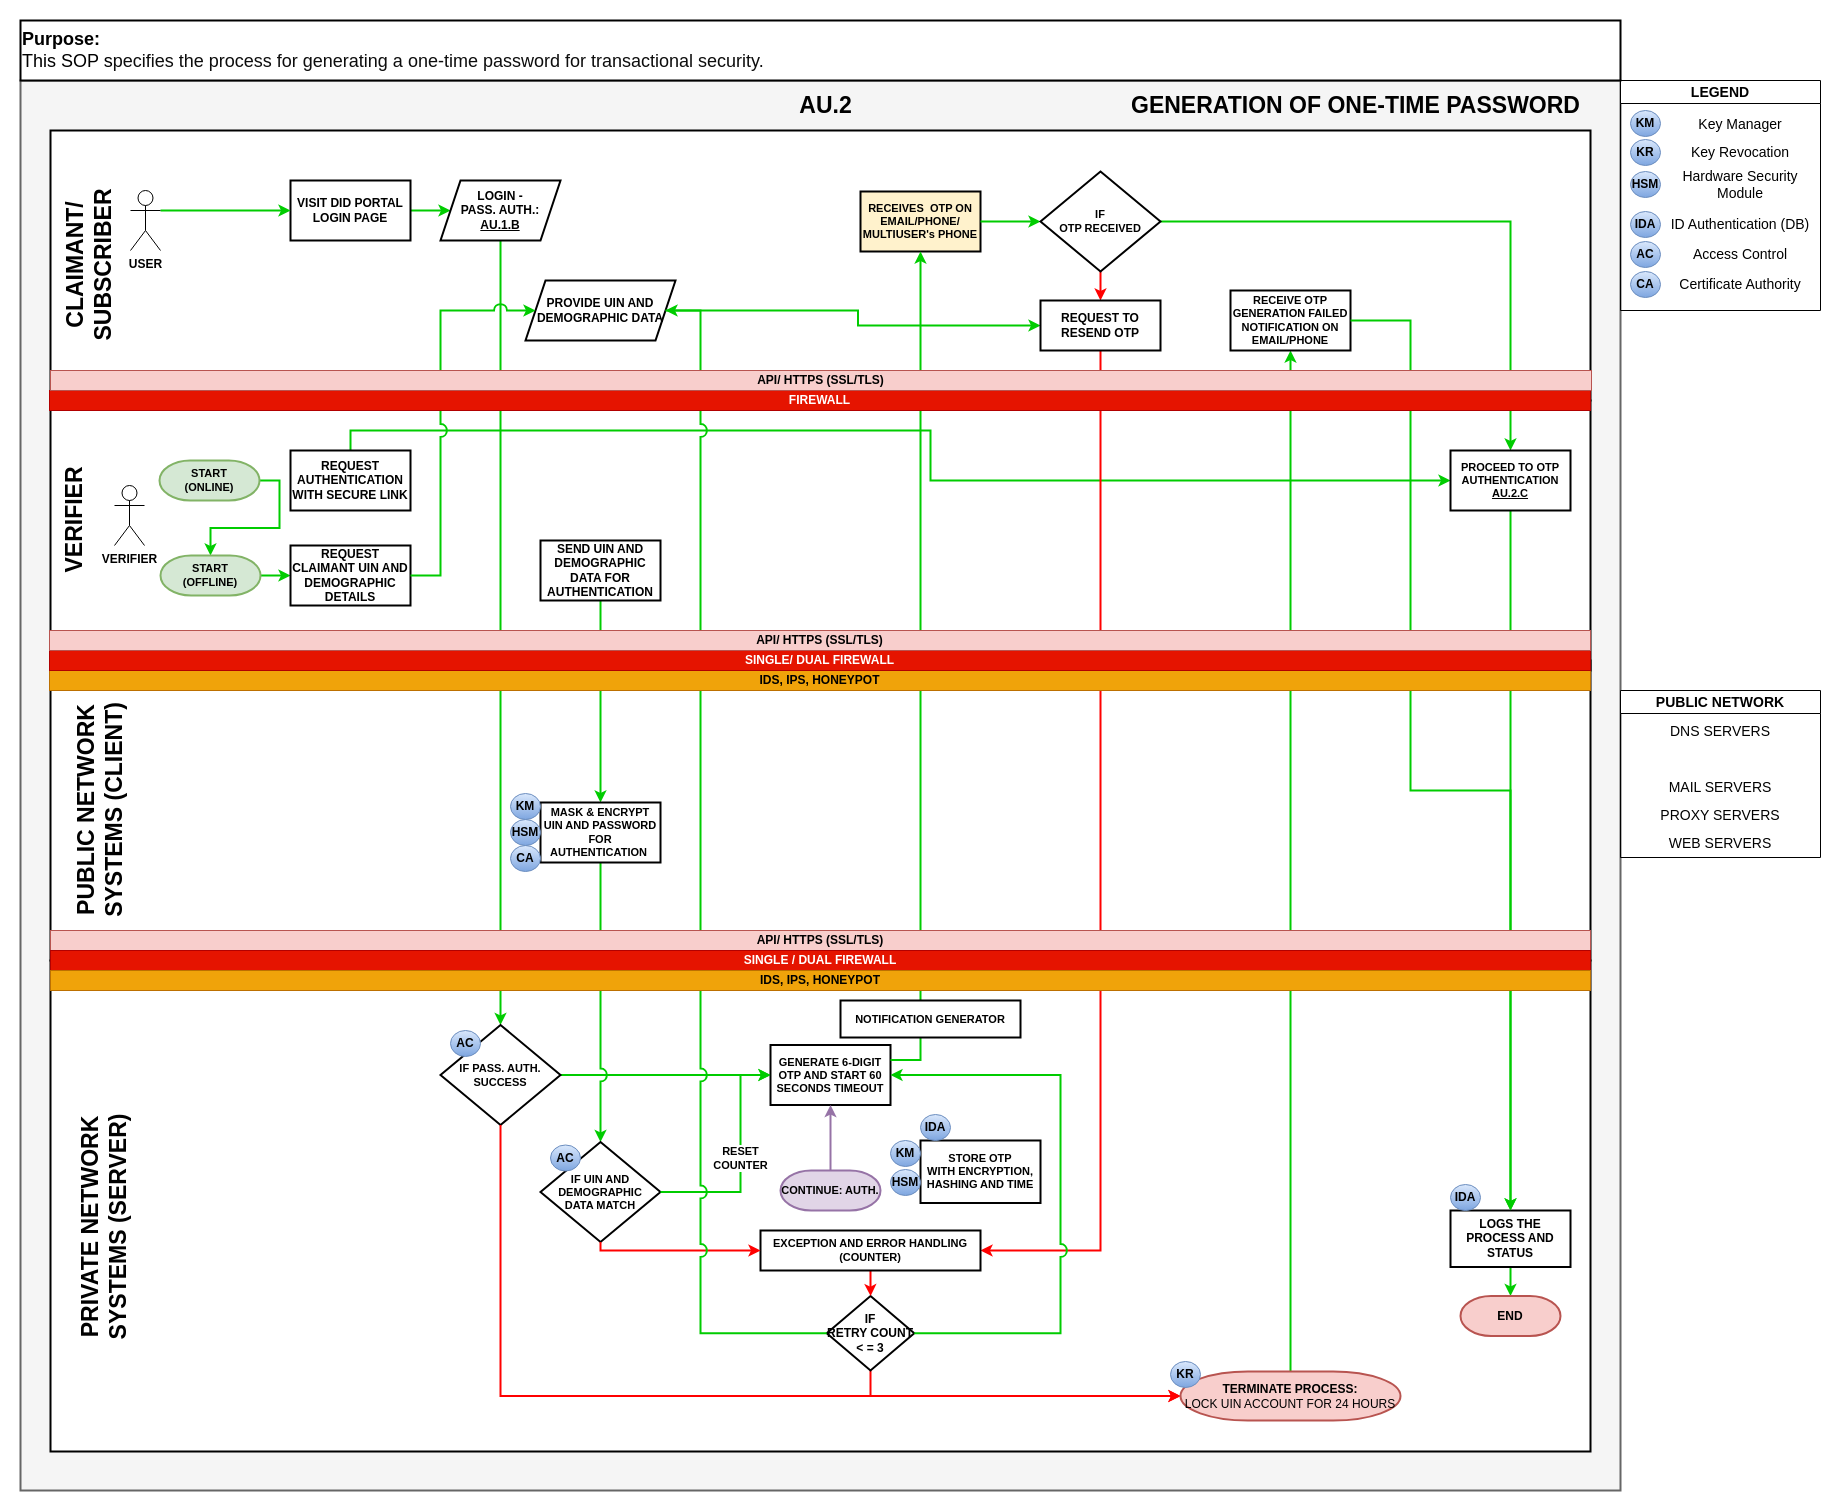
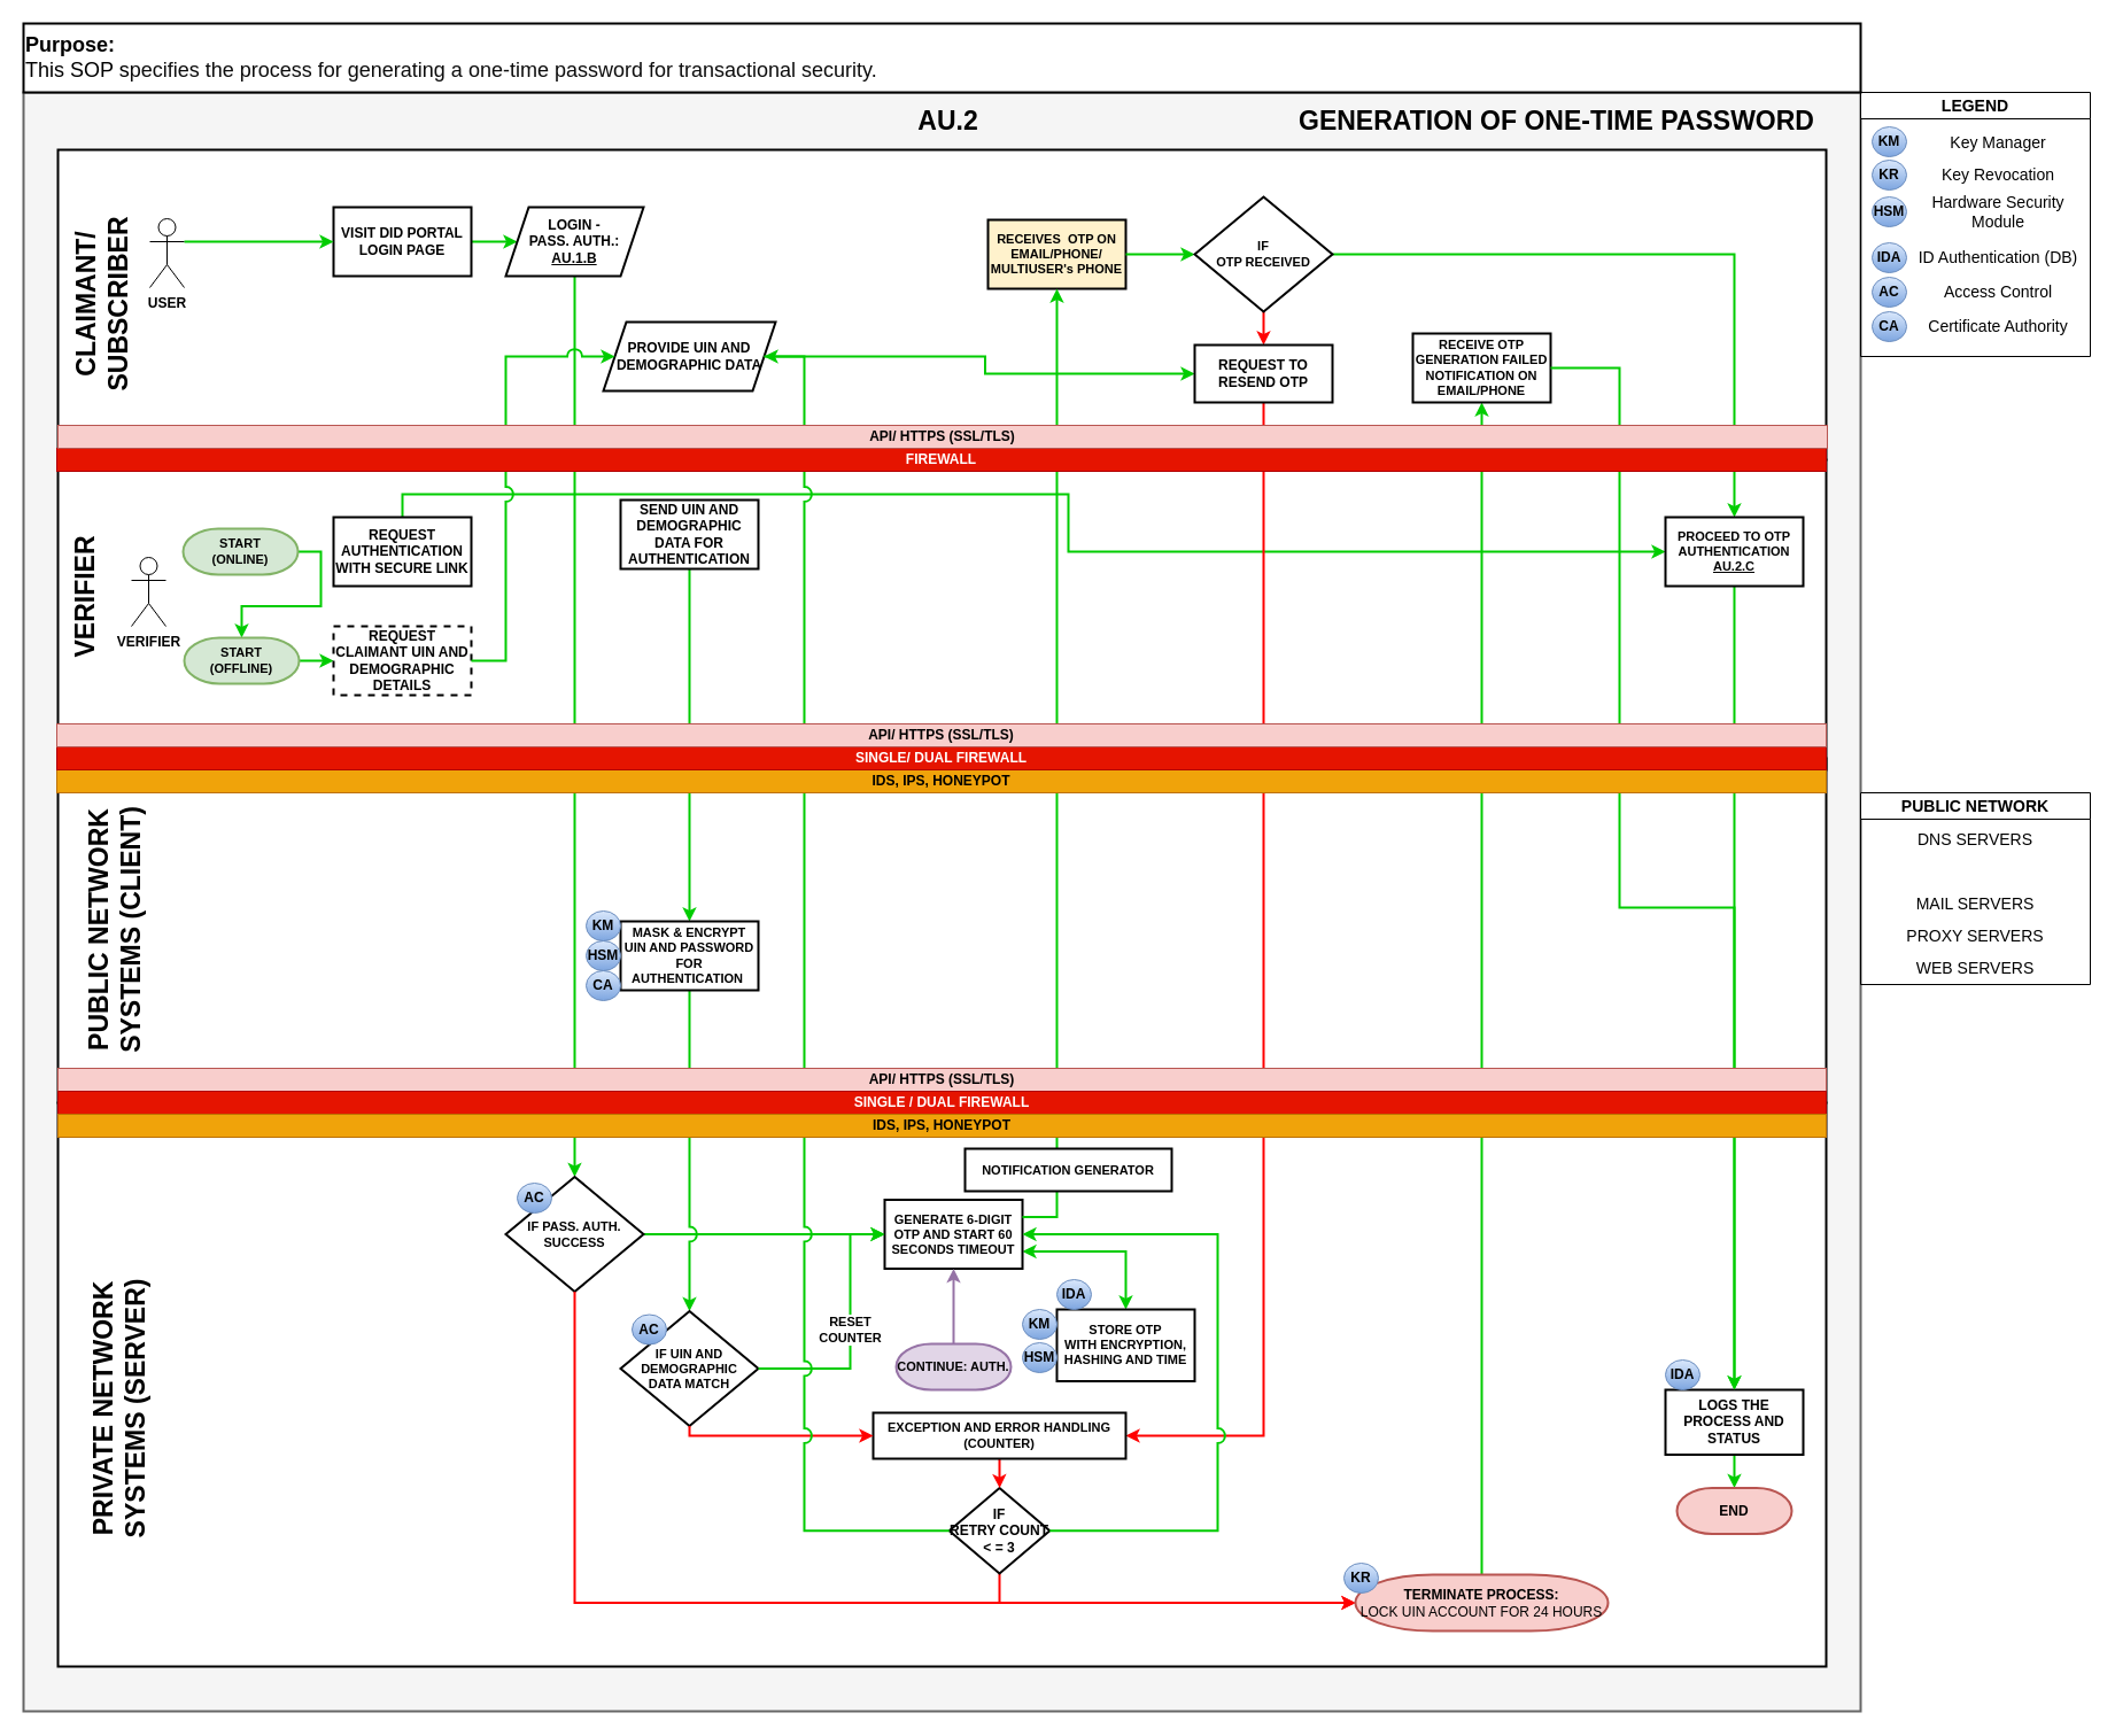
- <mxCell id="41" value="SEND UIN AND DEMOGRAPHIC DATA FOR AUTHENTICATION" style="rounded=0;whiteSpace=wrap;html=1;fontStyle=1;strokeWidth=2;" parent="1" vertex="1"><mxGeometry x="540" y="540" width="120" height="60" as="geometry" /></mxCell>
+ <mxCell id="41" value="SEND UIN AND DEMOGRAPHIC DATA FOR AUTHENTICATION" style="rounded=0;whiteSpace=wrap;html=1;fontStyle=1;strokeWidth=2;" parent="1" vertex="1"><mxGeometry x="540" y="435" width="120" height="60" as="geometry" /></mxCell>
- <mxCell id="34" value="REQUEST CLAIMANT UIN AND DEMOGRAPHIC DETAILS" style="rounded=0;whiteSpace=wrap;html=1;fontStyle=1;strokeWidth=2;" parent="1" vertex="1"><mxGeometry x="290" y="545" width="120" height="60" as="geometry" /></mxCell>
+ <mxCell id="34" value="REQUEST CLAIMANT UIN AND DEMOGRAPHIC DETAILS" style="rounded=0;whiteSpace=wrap;html=1;fontStyle=1;strokeWidth=2;dashed=1;" parent="1" vertex="1"><mxGeometry x="290" y="545" width="120" height="60" as="geometry" /></mxCell>
+ <mxCell id="50" value="" style="edgeStyle=orthogonalEdgeStyle;rounded=0;orthogonalLoop=1;jettySize=auto;html=1;strokeColor=#00CC00;fontColor=default;strokeWidth=2;fontStyle=1;startArrow=classic;startFill=1;exitX=1;exitY=0.75;exitDx=0;exitDy=0;" parent="1" source="51" target="52" edge="1"><mxGeometry relative="1" as="geometry" /></mxCell>
